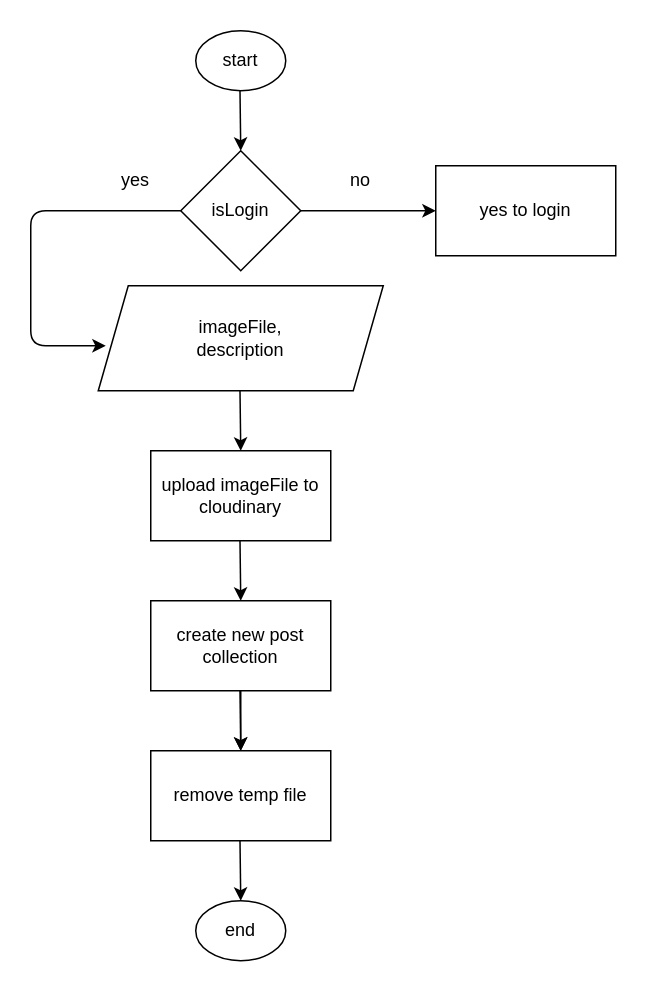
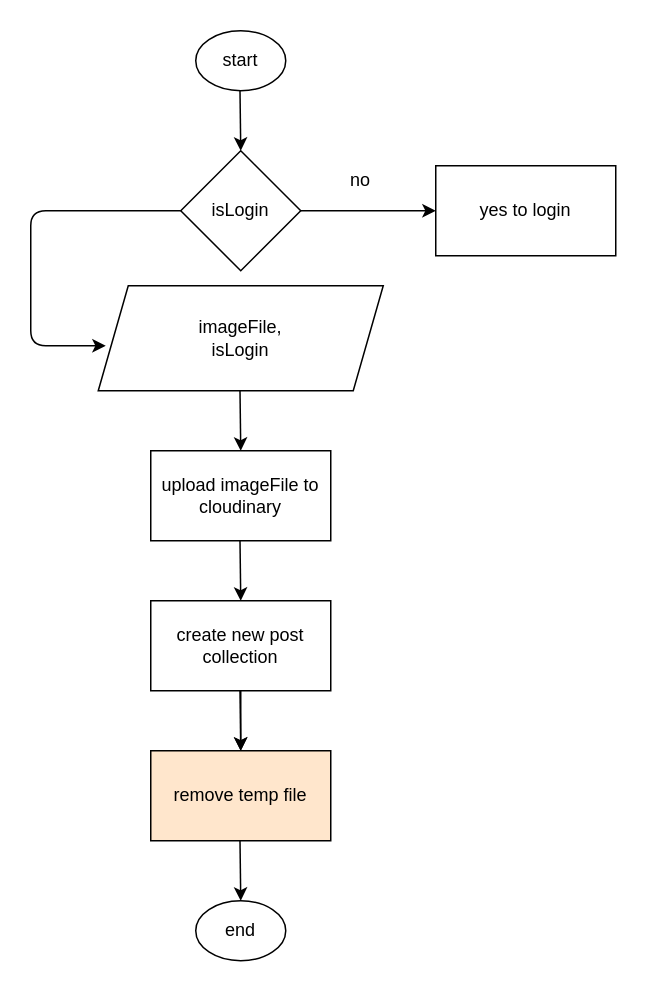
- <mxCell id="10" value="yes" style="text;html=1;strokeColor=none;fillColor=none;align=center;verticalAlign=middle;whiteSpace=wrap;rounded=0;" parent="1" vertex="1"><mxGeometry x="70" y="110" width="40" height="20" as="geometry" /></mxCell>
- <mxCell id="14" value="imageFile,&lt;br&gt;description" style="shape=parallelogram;perimeter=parallelogramPerimeter;whiteSpace=wrap;html=1;fixedSize=1;" parent="1" vertex="1"><mxGeometry x="65" y="190" width="190" height="70" as="geometry" /></mxCell>
+ <mxCell id="14" value="imageFile,&lt;br&gt;isLogin" style="shape=parallelogram;perimeter=parallelogramPerimeter;whiteSpace=wrap;html=1;fixedSize=1;" parent="1" vertex="1"><mxGeometry x="65" y="190" width="190" height="70" as="geometry" /></mxCell>
- <mxCell id="17" value="remove temp file" style="rounded=0;whiteSpace=wrap;html=1;" vertex="1" parent="1"><mxGeometry x="100" y="500" width="120" height="60" as="geometry" /></mxCell>
+ <mxCell id="17" value="remove temp file" style="rounded=0;whiteSpace=wrap;html=1;fillColor=#ffe6cc;" vertex="1" parent="1"><mxGeometry x="100" y="500" width="120" height="60" as="geometry" /></mxCell>
